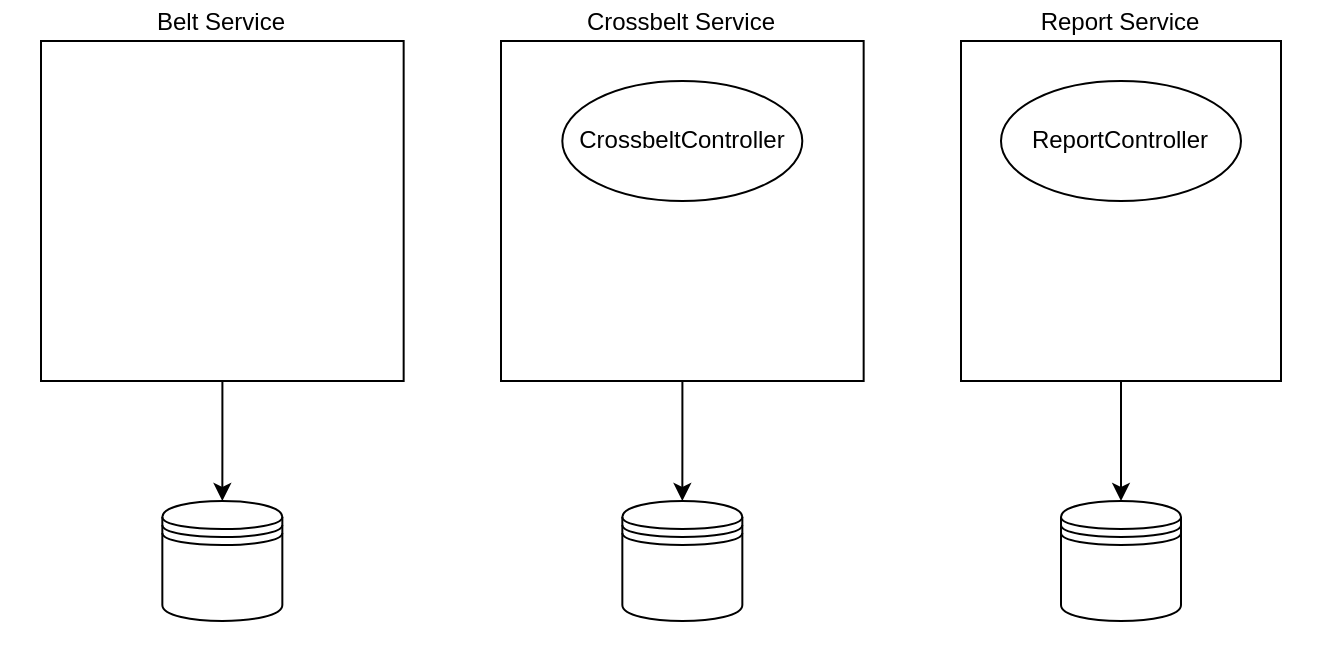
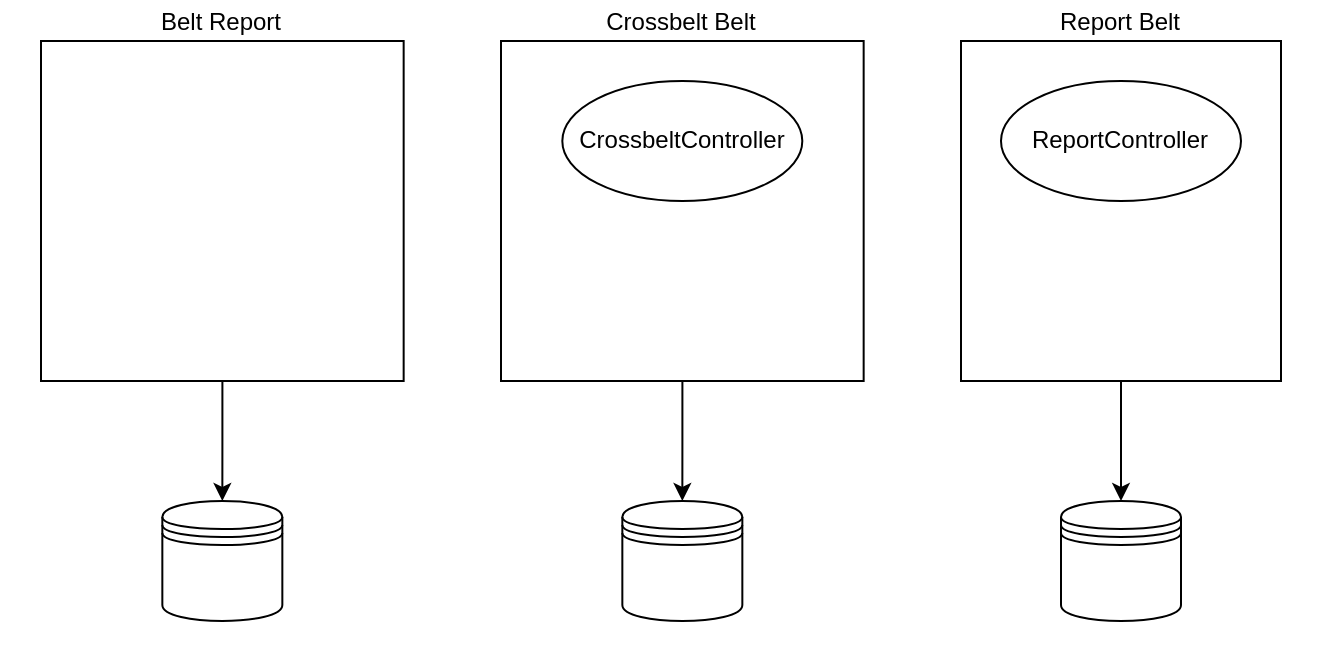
- <mxCell id="12" value="Belt&amp;nbsp;&lt;span style=&quot;background-color: initial;&quot;&gt;Service&lt;/span&gt;" style="rounded=0;whiteSpace=wrap;html=1;labelPosition=center;verticalLabelPosition=top;align=center;verticalAlign=bottom;aspect=fixed;" vertex="1" parent="11"><mxGeometry width="181.33" height="170" as="geometry" /></mxCell>
+ <mxCell id="12" value="Belt&amp;nbsp;&lt;span style=&quot;background-color: initial;&quot;&gt;Report&lt;/span&gt;" style="rounded=0;whiteSpace=wrap;html=1;labelPosition=center;verticalLabelPosition=top;align=center;verticalAlign=bottom;aspect=fixed;" vertex="1" parent="11"><mxGeometry width="181.33" height="170" as="geometry" /></mxCell>
- <mxCell id="5" value="Crossbelt&amp;nbsp;&lt;span style=&quot;background-color: initial;&quot;&gt;Service&lt;/span&gt;" style="rounded=0;whiteSpace=wrap;html=1;labelPosition=center;verticalLabelPosition=top;align=center;verticalAlign=bottom;aspect=fixed;" parent="4" vertex="1"><mxGeometry width="181.33" height="170" as="geometry" /></mxCell>
+ <mxCell id="5" value="Crossbelt&amp;nbsp;&lt;span style=&quot;background-color: initial;&quot;&gt;Belt&lt;/span&gt;" style="rounded=0;whiteSpace=wrap;html=1;labelPosition=center;verticalLabelPosition=top;align=center;verticalAlign=bottom;aspect=fixed;" parent="4" vertex="1"><mxGeometry width="181.33" height="170" as="geometry" /></mxCell>
- <mxCell id="3" value="Report Service" style="rounded=0;whiteSpace=wrap;html=1;labelPosition=center;verticalLabelPosition=top;align=center;verticalAlign=bottom;" vertex="1" parent="1"><mxGeometry x="480" y="20" width="160" height="170" as="geometry" /></mxCell>
+ <mxCell id="3" value="Report Belt" style="rounded=0;whiteSpace=wrap;html=1;labelPosition=center;verticalLabelPosition=top;align=center;verticalAlign=bottom;" vertex="1" parent="1"><mxGeometry x="480" y="20" width="160" height="170" as="geometry" /></mxCell>
